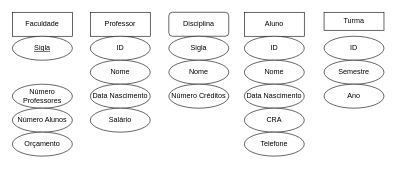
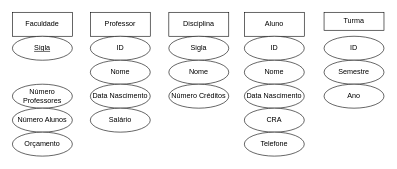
- <mxCell id="7" value="Disciplina" style="whiteSpace=wrap;html=1;align=center;rounded=1;" vertex="1" parent="1"><mxGeometry x="281" y="20" width="100" height="40" as="geometry" /></mxCell>
+ <mxCell id="7" value="Disciplina" style="whiteSpace=wrap;html=1;align=center;" vertex="1" parent="1"><mxGeometry x="281" y="20" width="100" height="40" as="geometry" /></mxCell>
